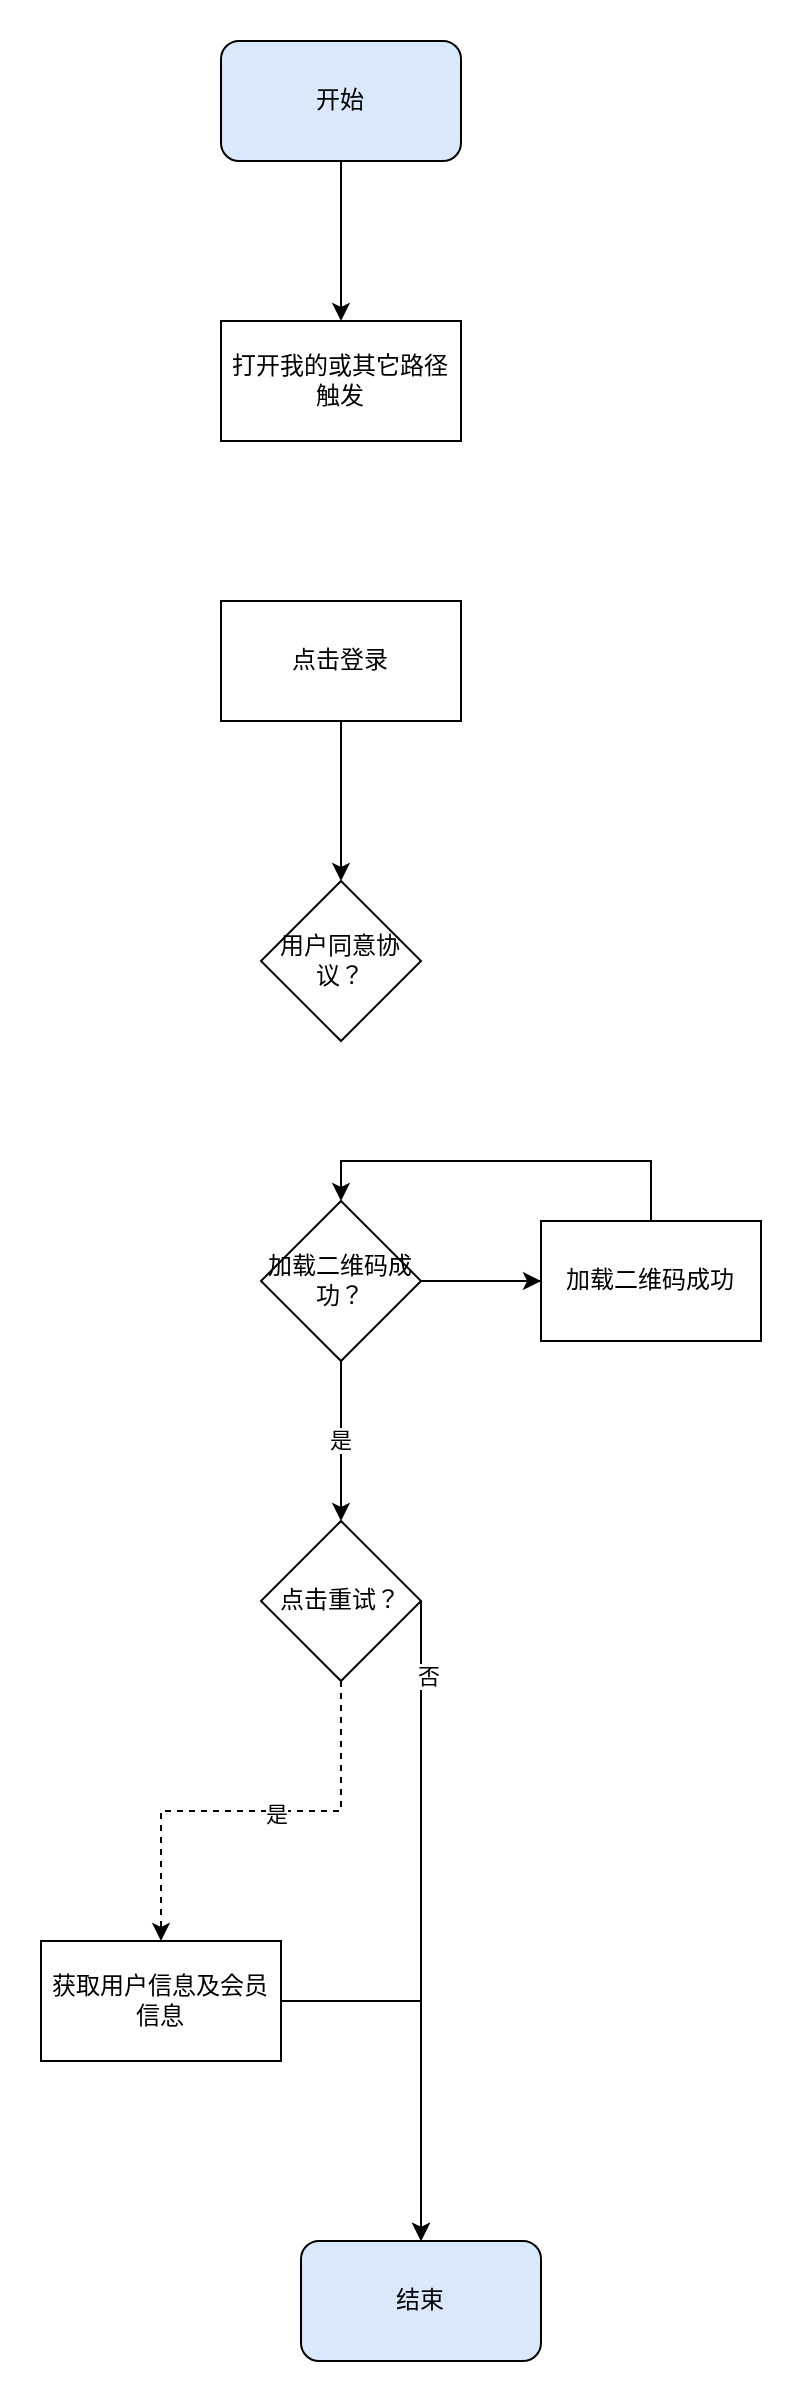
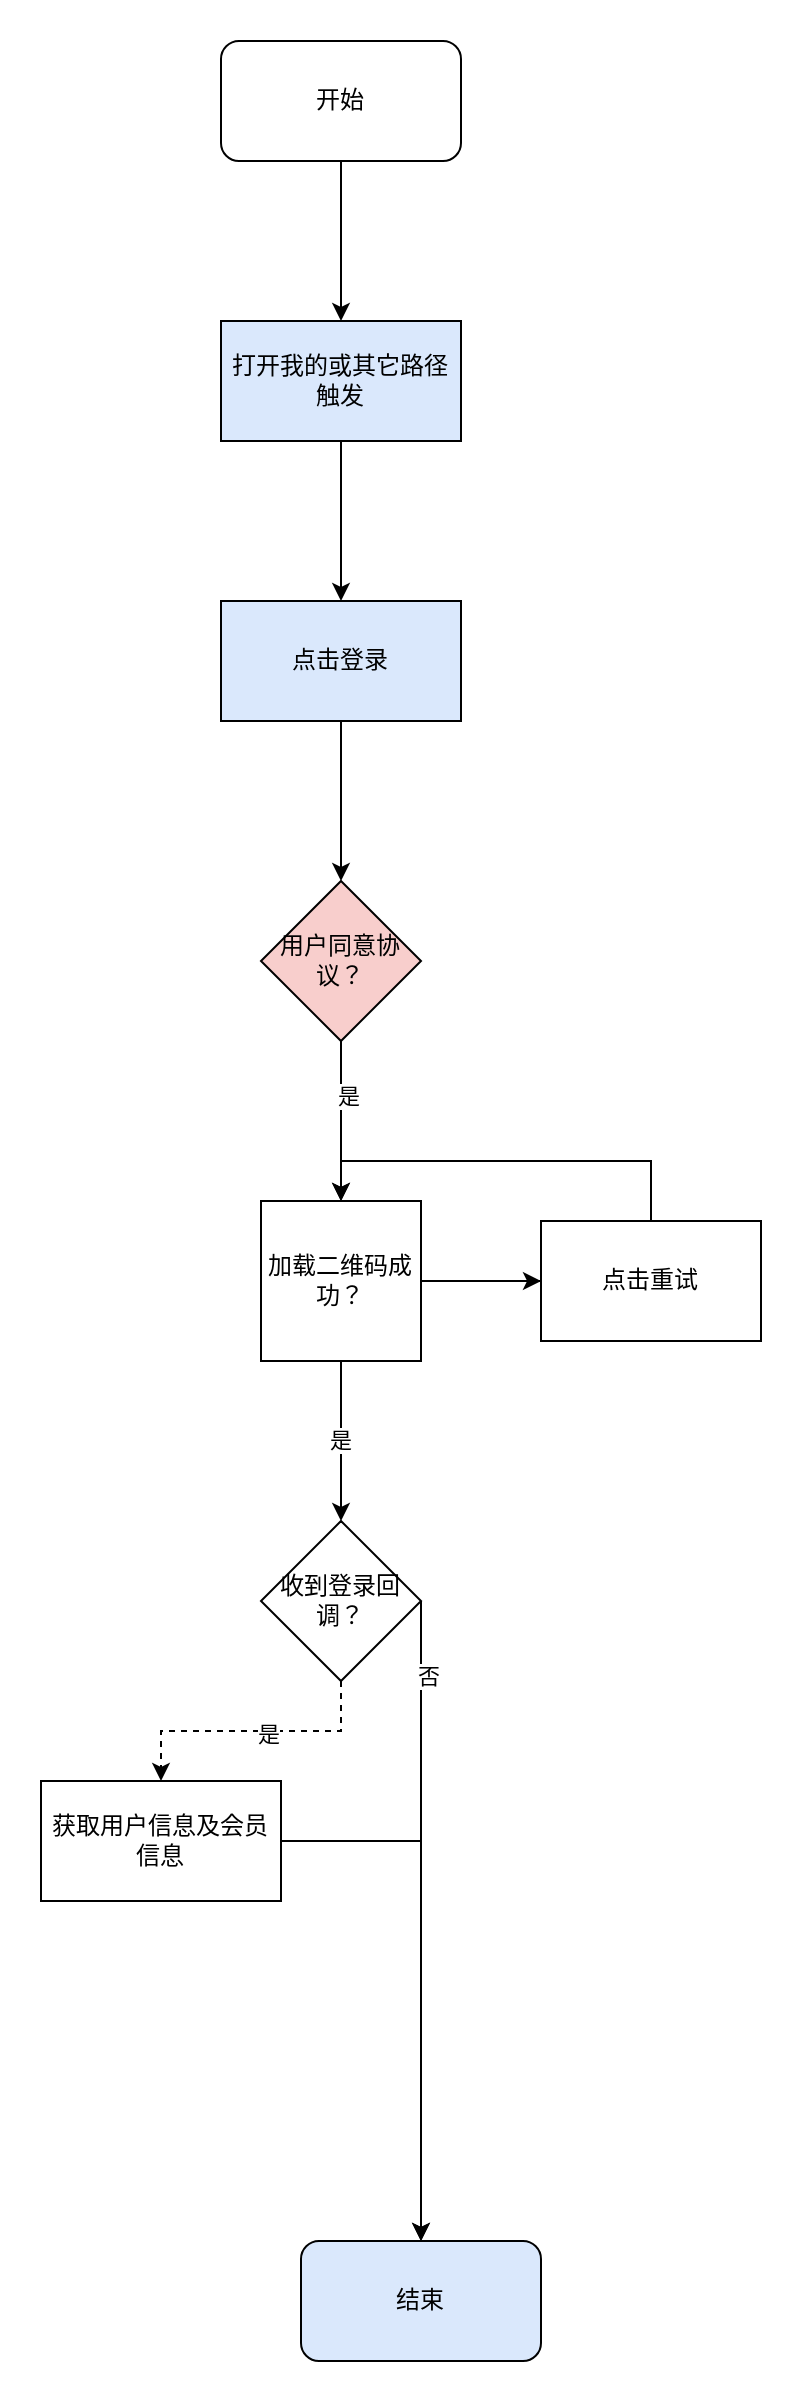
- <mxCell id="3" value="开始" style="rounded=1;whiteSpace=wrap;html=1;fillColor=#dae8fc;" vertex="1" parent="1"><mxGeometry x="110" y="20" width="120" height="60" as="geometry" /></mxCell>
+ <mxCell id="3" value="开始" style="rounded=1;whiteSpace=wrap;html=1;" vertex="1" parent="1"><mxGeometry x="110" y="20" width="120" height="60" as="geometry" /></mxCell>
- <mxCell id="5" value="打开我的或其它路径触发" style="rounded=0;whiteSpace=wrap;html=1;" vertex="1" parent="1"><mxGeometry x="110" y="160" width="120" height="60" as="geometry" /></mxCell>
+ <mxCell id="5" value="打开我的或其它路径触发" style="rounded=0;whiteSpace=wrap;html=1;fillColor=#dae8fc;" vertex="1" parent="1"><mxGeometry x="110" y="160" width="120" height="60" as="geometry" /></mxCell>
+ <mxCell id="4" value="" style="edgeStyle=orthogonalEdgeStyle;rounded=0;orthogonalLoop=1;jettySize=auto;html=1;" edge="1" parent="1" source="5" target="7"><mxGeometry relative="1" as="geometry" /></mxCell>
- <mxCell id="7" value="点击登录" style="whiteSpace=wrap;html=1;rounded=0;" vertex="1" parent="1"><mxGeometry x="110" y="300" width="120" height="60" as="geometry" /></mxCell>
+ <mxCell id="7" value="点击登录" style="whiteSpace=wrap;html=1;rounded=0;fillColor=#dae8fc;" vertex="1" parent="1"><mxGeometry x="110" y="300" width="120" height="60" as="geometry" /></mxCell>
- <mxCell id="10" value="用户同意协议？" style="rhombus;whiteSpace=wrap;html=1;" vertex="1" parent="1"><mxGeometry x="130" y="440" width="80" height="80" as="geometry" /></mxCell>
+ <mxCell id="10" value="用户同意协议？" style="rhombus;whiteSpace=wrap;html=1;fillColor=#f8cecc;" vertex="1" parent="1"><mxGeometry x="130" y="440" width="80" height="80" as="geometry" /></mxCell>
+ <mxCell id="8" value="" style="edgeStyle=orthogonalEdgeStyle;rounded=0;orthogonalLoop=1;jettySize=auto;html=1;" edge="1" parent="1" source="10" target="15"><mxGeometry relative="1" as="geometry" /></mxCell>
+ <mxCell id="9" value="是" style="edgeLabel;html=1;align=center;verticalAlign=middle;resizable=0;points=[];" vertex="1" connectable="0" parent="8"><mxGeometry x="-0.336" y="3" relative="1" as="geometry"><mxPoint as="offset" /></mxGeometry></mxCell>
- <mxCell id="15" value="加载二维码成功？" style="rhombus;whiteSpace=wrap;html=1;" vertex="1" parent="1"><mxGeometry x="130" y="600" width="80" height="80" as="geometry" /></mxCell>
+ <mxCell id="15" value="加载二维码成功？" style="whiteSpace=wrap;html=1;rounded=0;" vertex="1" parent="1"><mxGeometry x="130" y="600" width="80" height="80" as="geometry" /></mxCell>
- <mxCell id="25" value="加载二维码成功" style="whiteSpace=wrap;html=1;" vertex="1" parent="1"><mxGeometry x="270" y="610" width="110" height="60" as="geometry" /></mxCell>
+ <mxCell id="25" value="点击重试" style="whiteSpace=wrap;html=1;" vertex="1" parent="1"><mxGeometry x="270" y="610" width="110" height="60" as="geometry" /></mxCell>
- <mxCell id="20" value="点击重试？" style="rhombus;whiteSpace=wrap;html=1;" vertex="1" parent="1"><mxGeometry x="130" y="760" width="80" height="80" as="geometry" /></mxCell>
+ <mxCell id="20" value="收到登录回调？" style="rhombus;whiteSpace=wrap;html=1;" vertex="1" parent="1"><mxGeometry x="130" y="760" width="80" height="80" as="geometry" /></mxCell>
- <mxCell id="22" value="获取用户信息及会员信息" style="whiteSpace=wrap;html=1;" vertex="1" parent="1"><mxGeometry x="20" y="970" width="120" height="60" as="geometry" /></mxCell>
+ <mxCell id="22" value="获取用户信息及会员信息" style="whiteSpace=wrap;html=1;" vertex="1" parent="1"><mxGeometry x="20" y="890" width="120" height="60" as="geometry" /></mxCell>
